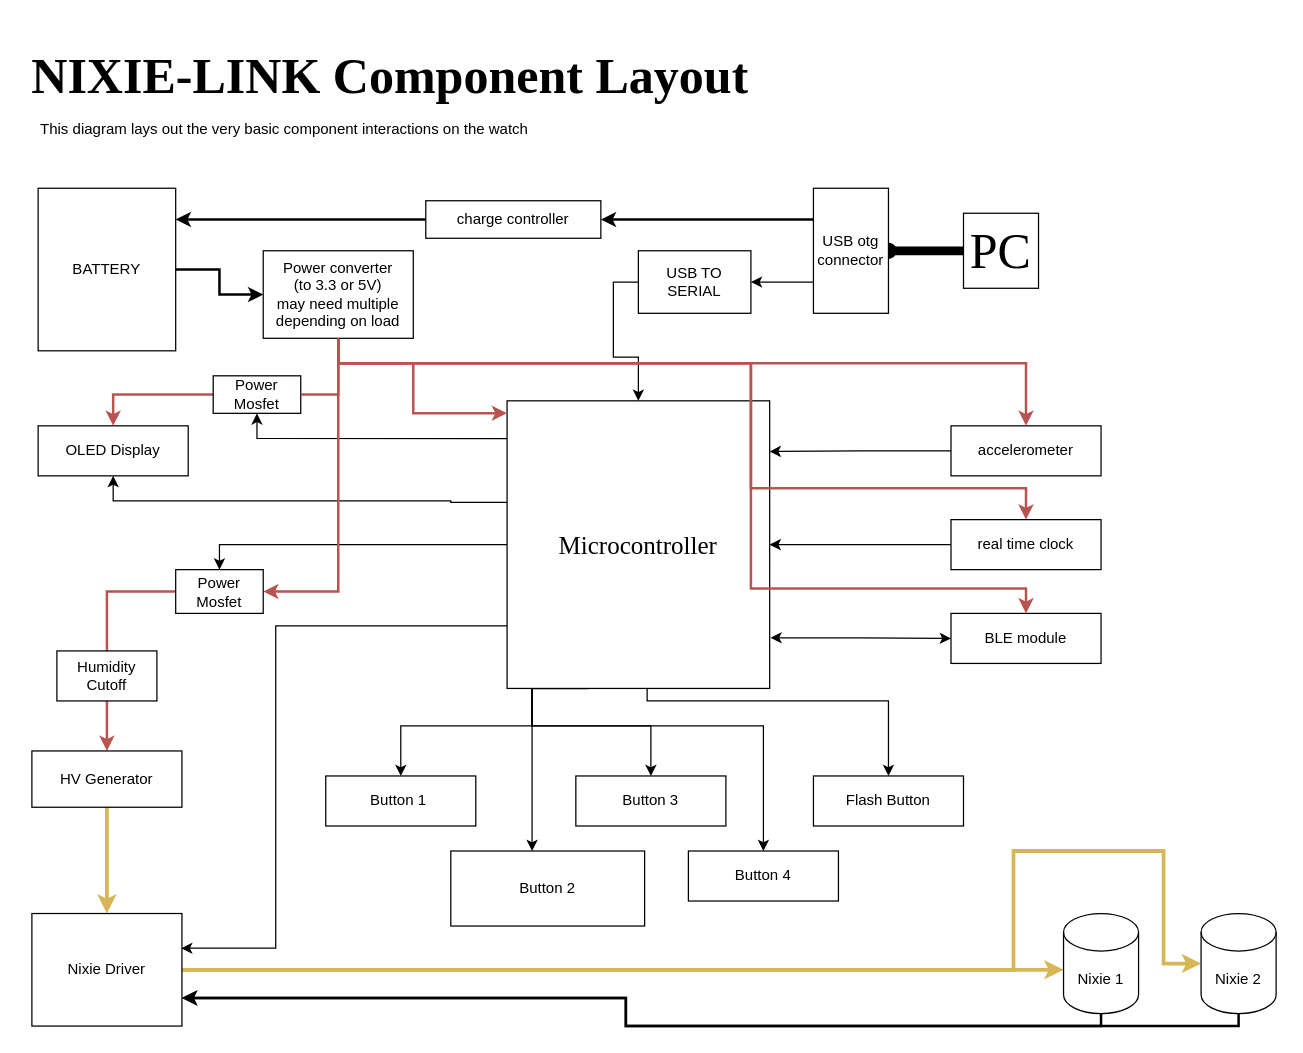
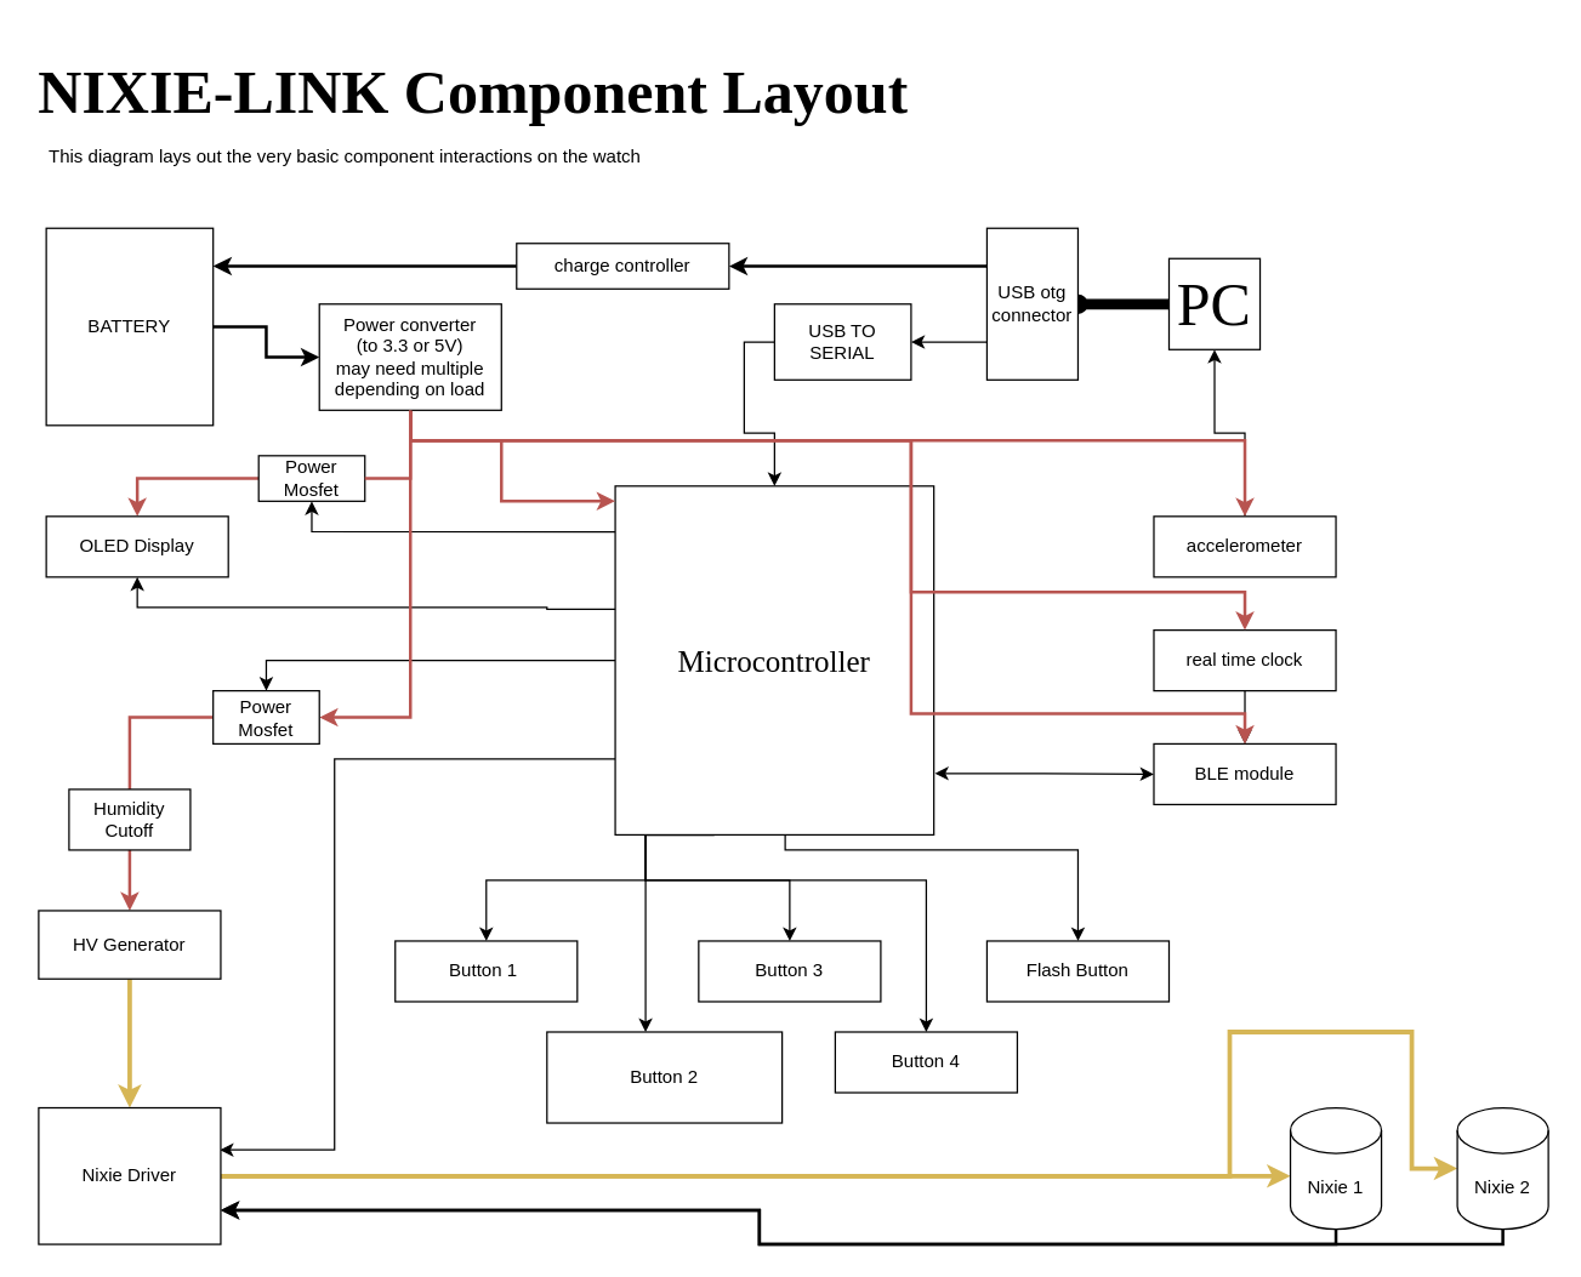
- <mxCell id="15" style="edgeStyle=orthogonalEdgeStyle;rounded=0;orthogonalLoop=1;jettySize=auto;html=1;entryX=1;entryY=0.176;entryDx=0;entryDy=0;entryPerimeter=0;" parent="1" source="16" target="12" edge="1"><mxGeometry relative="1" as="geometry"><mxPoint x="490" y="340" as="targetPoint" /></mxGeometry></mxCell>
+ <mxCell id="15" style="edgeStyle=orthogonalEdgeStyle;rounded=0;orthogonalLoop=1;jettySize=auto;html=1;" parent="1" source="16" target="56" edge="1"><mxGeometry relative="1" as="geometry"><mxPoint x="490" y="340" as="targetPoint" /></mxGeometry></mxCell>
- <mxCell id="25" style="edgeStyle=orthogonalEdgeStyle;rounded=0;orthogonalLoop=1;jettySize=auto;html=1;entryX=1;entryY=0.5;entryDx=0;entryDy=0;" parent="1" source="26" target="12" edge="1"><mxGeometry relative="1" as="geometry" /></mxCell>
+ <mxCell id="25" style="edgeStyle=orthogonalEdgeStyle;rounded=0;orthogonalLoop=1;jettySize=auto;html=1;" parent="1" source="26" target="27" edge="1"><mxGeometry relative="1" as="geometry" /></mxCell>
